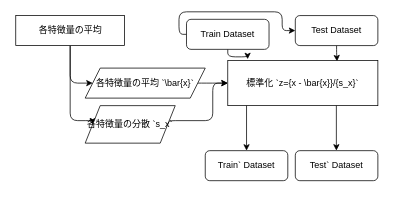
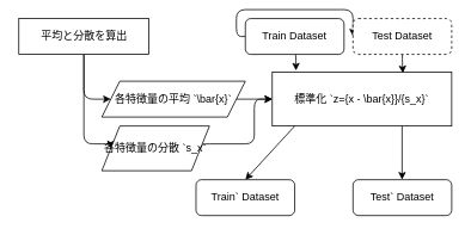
- <mxCell id="9" value="各特徴量の平均" style="rounded=0;whiteSpace=wrap;html=1;" vertex="1" parent="1"><mxGeometry x="20.5" y="20" width="145" height="40" as="geometry" /></mxCell>
+ <mxCell id="9" value="平均と分散を算出" style="rounded=0;whiteSpace=wrap;html=1;" vertex="1" parent="1"><mxGeometry x="20.5" y="20" width="145" height="40" as="geometry" /></mxCell>
- <mxCell id="6" value="Test Dataset" style="rounded=1;whiteSpace=wrap;html=1;" vertex="1" parent="1"><mxGeometry x="393" y="20" width="110" height="40" as="geometry" /></mxCell>
+ <mxCell id="6" value="Test Dataset" style="rounded=1;whiteSpace=wrap;html=1;dashed=1;" vertex="1" parent="1"><mxGeometry x="393" y="20" width="110" height="40" as="geometry" /></mxCell>
- <mxCell id="4" value="Train Dataset" style="rounded=1;whiteSpace=wrap;html=1;" vertex="1" parent="1"><mxGeometry x="248" y="25" width="110" height="40" as="geometry" /></mxCell>
+ <mxCell id="4" value="Train Dataset" style="rounded=1;whiteSpace=wrap;html=1;" vertex="1" parent="1"><mxGeometry x="273" y="20" width="110" height="40" as="geometry" /></mxCell>
- <mxCell id="15" value="Train` Dataset" style="rounded=1;whiteSpace=wrap;html=1;" vertex="1" parent="1"><mxGeometry x="273" y="200" width="110" height="40" as="geometry" /></mxCell>
+ <mxCell id="15" value="Train` Dataset" style="rounded=1;whiteSpace=wrap;html=1;" vertex="1" parent="1"><mxGeometry x="218" y="200" width="110" height="40" as="geometry" /></mxCell>
